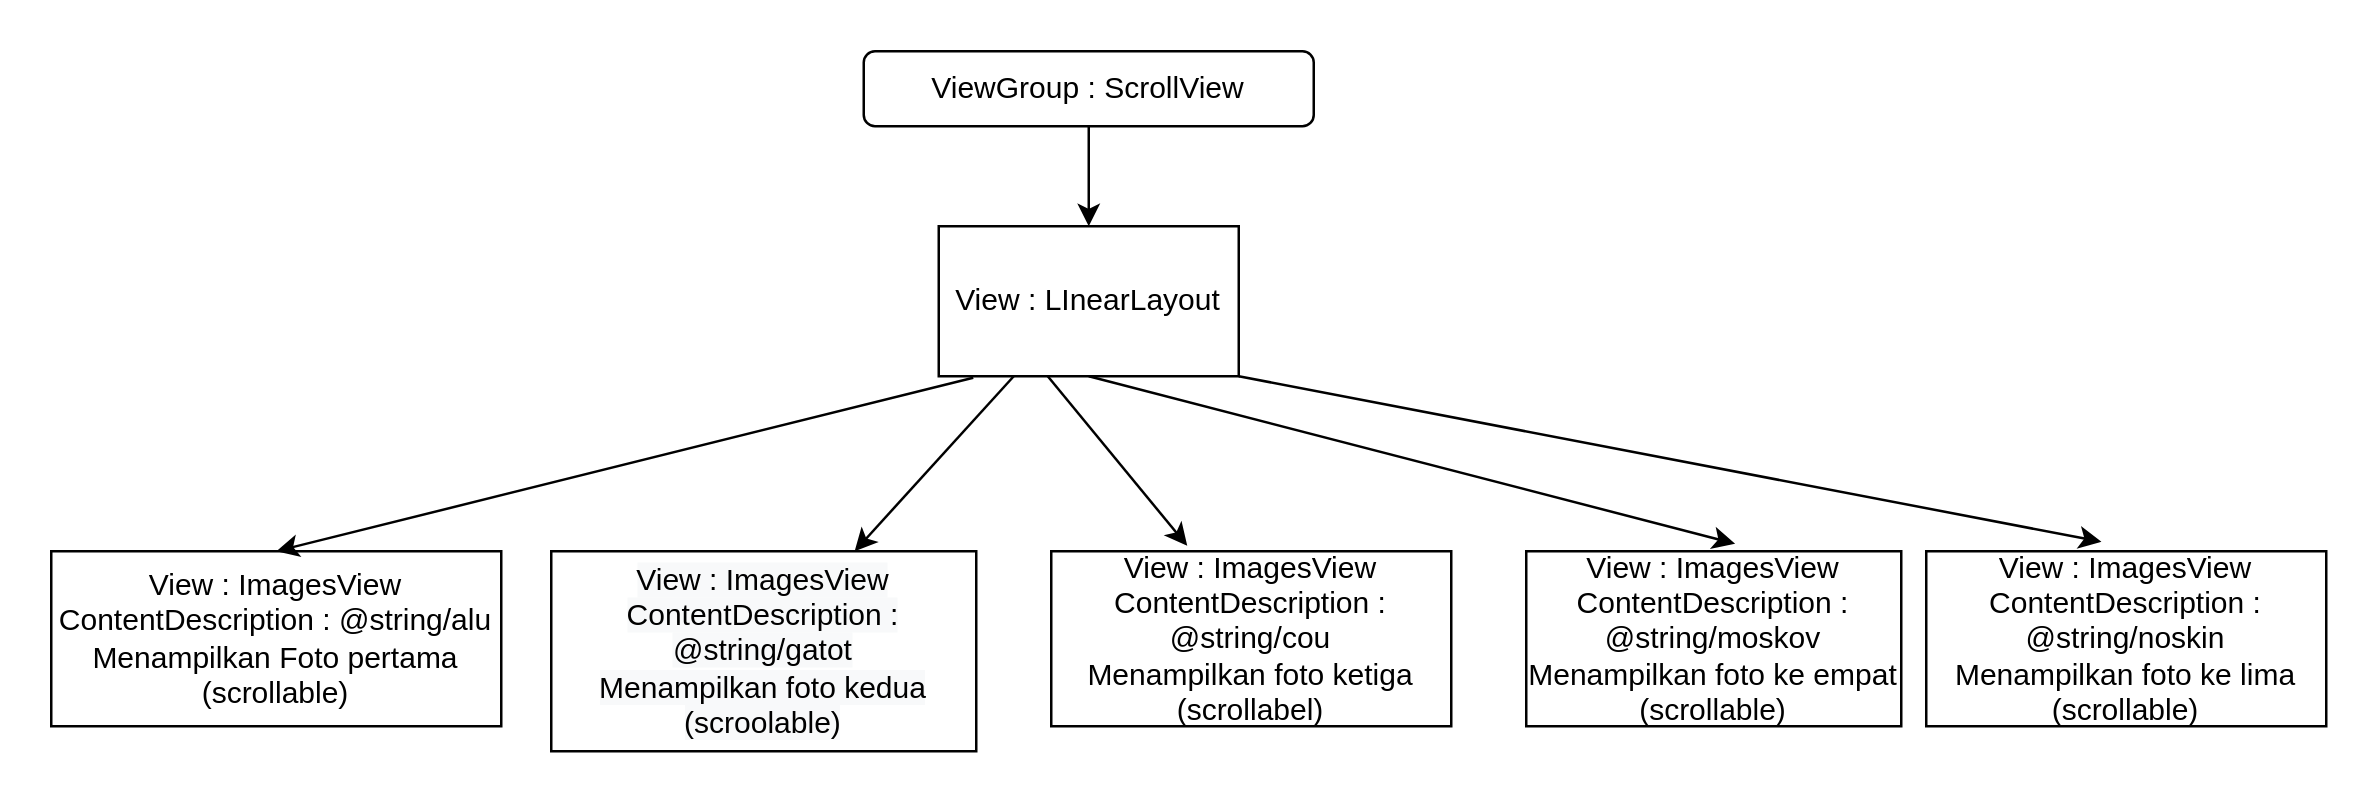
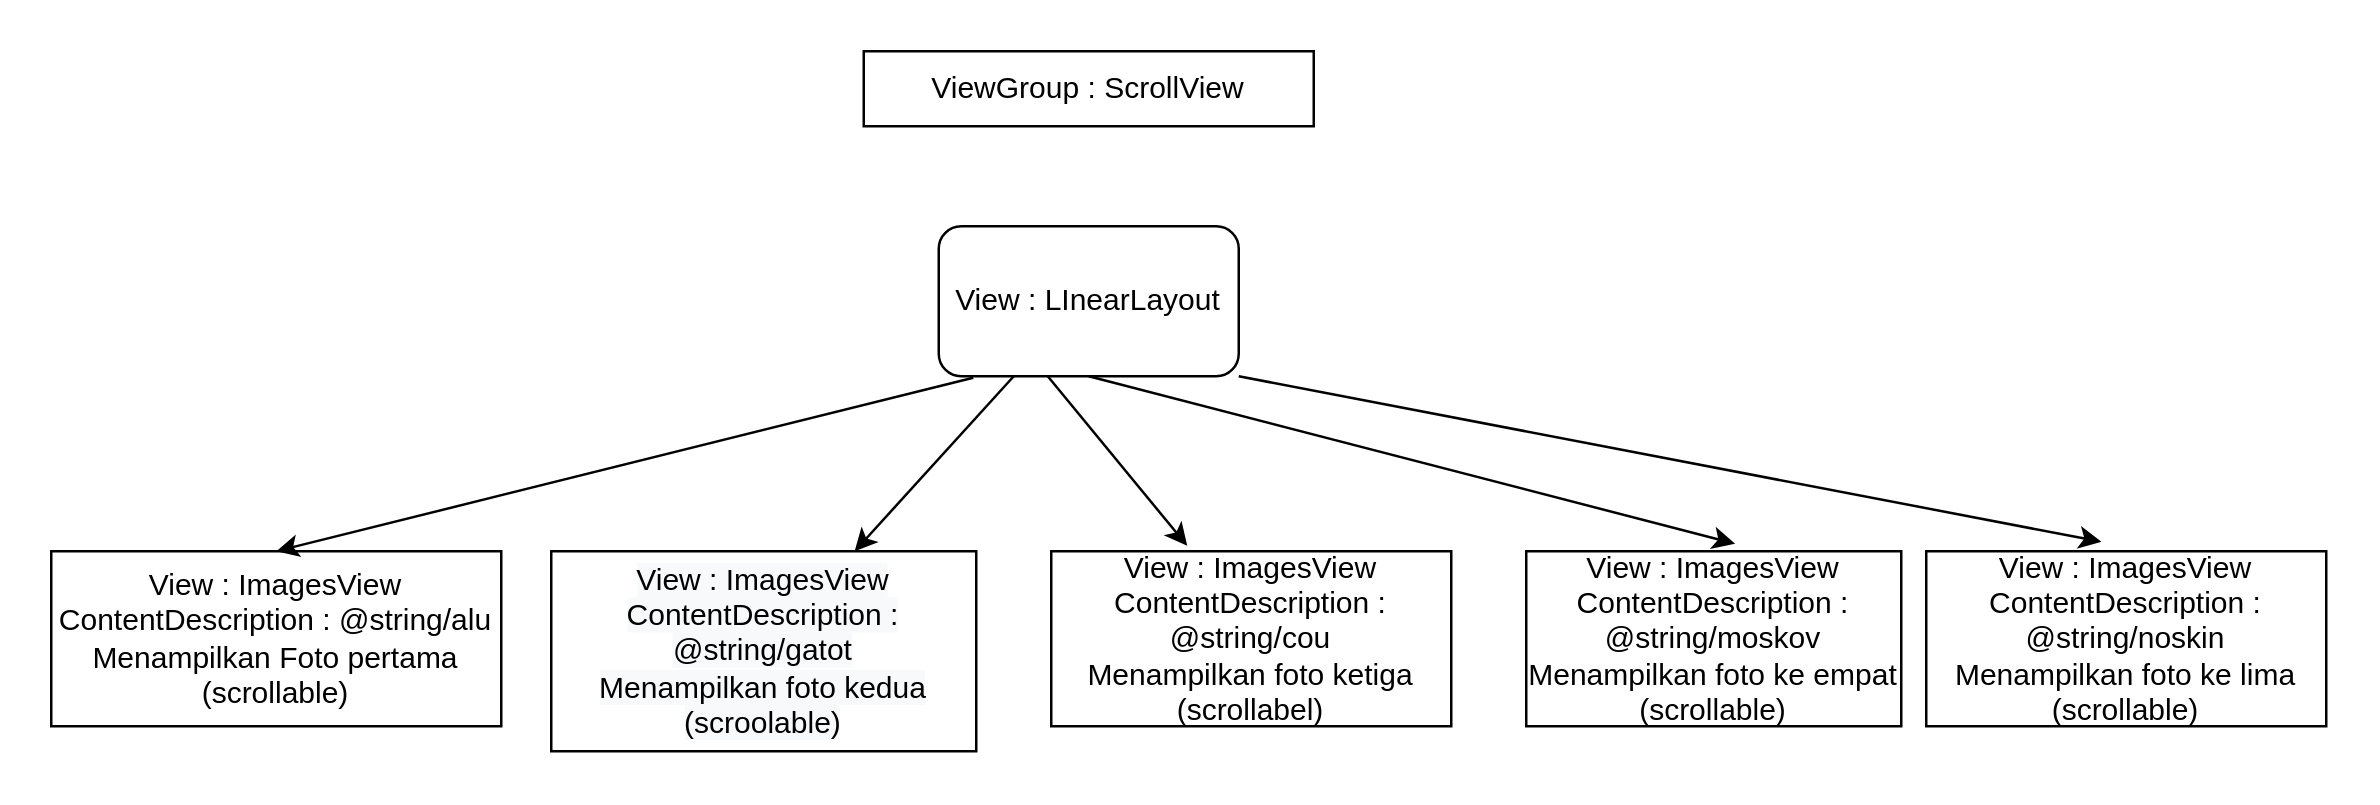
- <mxCell id="3" value="ViewGroup : ScrollView" style="whiteSpace=wrap;html=1;rounded=1;" vertex="1" parent="1"><mxGeometry x="345" y="20" width="180" height="30" as="geometry" /></mxCell>
+ <mxCell id="3" value="ViewGroup : ScrollView" style="rounded=0;whiteSpace=wrap;html=1;" vertex="1" parent="1"><mxGeometry x="345" y="20" width="180" height="30" as="geometry" /></mxCell>
- <mxCell id="2" style="edgeStyle=orthogonalEdgeStyle;rounded=0;orthogonalLoop=1;jettySize=auto;html=1;entryX=0.5;entryY=0;entryDx=0;entryDy=0;" edge="1" parent="1" source="3" target="4"><mxGeometry relative="1" as="geometry" /></mxCell>
- <mxCell id="4" value="View : LInearLayout" style="rounded=0;whiteSpace=wrap;html=1;" vertex="1" parent="1"><mxGeometry x="375" y="90" width="120" height="60" as="geometry" /></mxCell>
+ <mxCell id="4" value="View : LInearLayout" style="whiteSpace=wrap;html=1;rounded=1;" vertex="1" parent="1"><mxGeometry x="375" y="90" width="120" height="60" as="geometry" /></mxCell>
